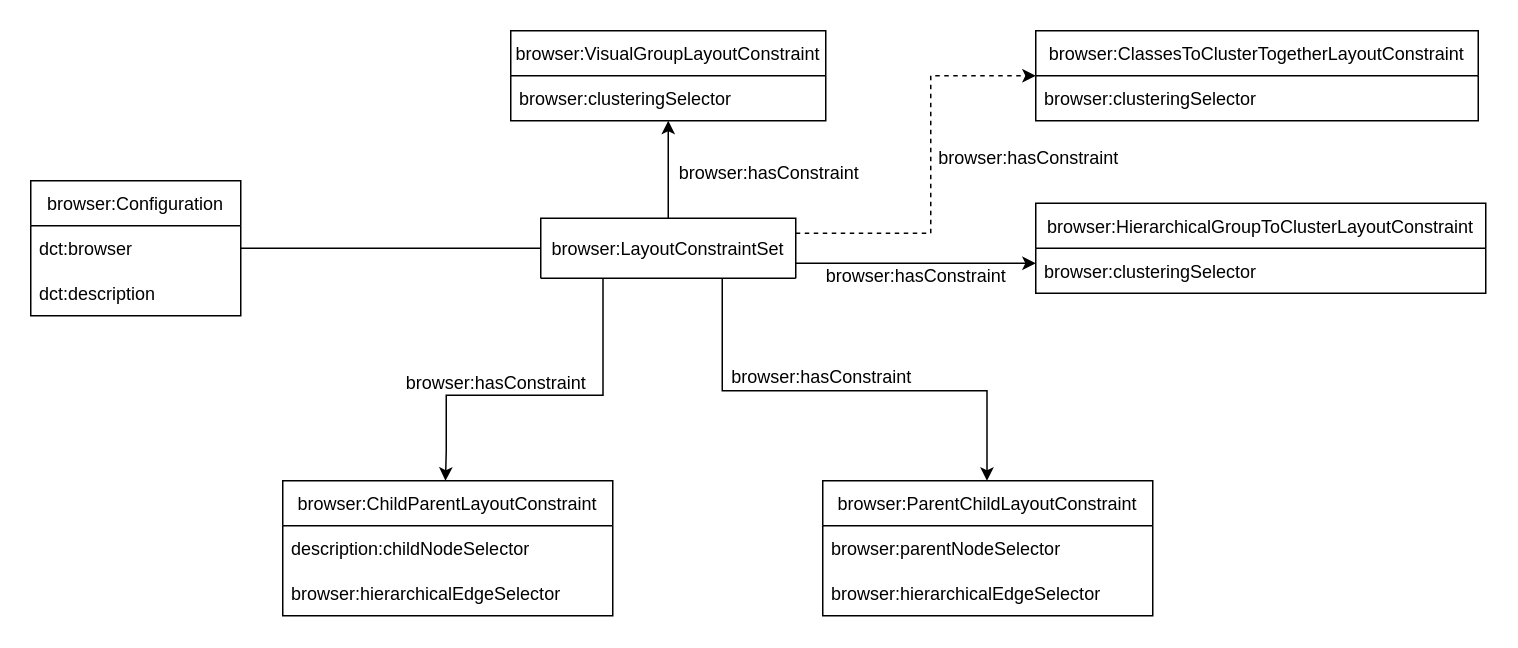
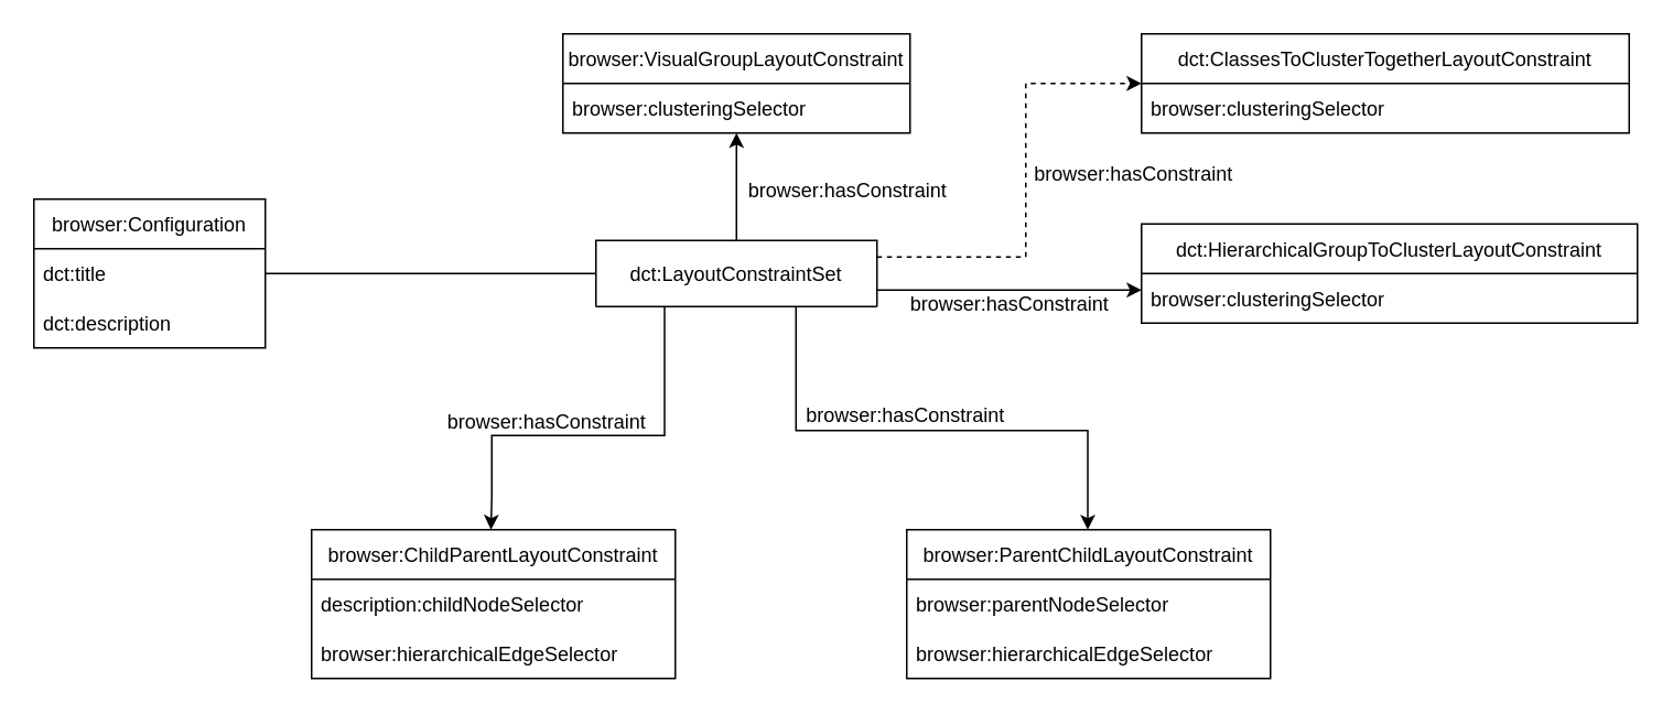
- <mxCell id="16" value="browser:ClassesToClusterTogetherLayoutConstraint" style="swimlane;fontStyle=0;childLayout=stackLayout;horizontal=1;startSize=30;horizontalStack=0;resizeParent=1;resizeParentMax=0;resizeLast=0;collapsible=1;marginBottom=0;" parent="1" vertex="1"><mxGeometry x="690" y="20" width="295" height="60" as="geometry" /></mxCell>
+ <mxCell id="16" value="dct:ClassesToClusterTogetherLayoutConstraint" style="swimlane;fontStyle=0;childLayout=stackLayout;horizontal=1;startSize=30;horizontalStack=0;resizeParent=1;resizeParentMax=0;resizeLast=0;collapsible=1;marginBottom=0;" parent="1" vertex="1"><mxGeometry x="690" y="20" width="295" height="60" as="geometry" /></mxCell>
- <mxCell id="13" value="browser:HierarchicalGroupToClusterLayoutConstraint" style="swimlane;fontStyle=0;childLayout=stackLayout;horizontal=1;startSize=30;horizontalStack=0;resizeParent=1;resizeParentMax=0;resizeLast=0;collapsible=1;marginBottom=0;" parent="1" vertex="1"><mxGeometry x="690" y="135" width="300" height="60" as="geometry" /></mxCell>
+ <mxCell id="13" value="dct:HierarchicalGroupToClusterLayoutConstraint" style="swimlane;fontStyle=0;childLayout=stackLayout;horizontal=1;startSize=30;horizontalStack=0;resizeParent=1;resizeParentMax=0;resizeLast=0;collapsible=1;marginBottom=0;" parent="1" vertex="1"><mxGeometry x="690" y="135" width="300" height="60" as="geometry" /></mxCell>
- <mxCell id="3" value="dct:browser" style="text;strokeColor=none;fillColor=none;align=left;verticalAlign=middle;spacingLeft=4;spacingRight=4;overflow=hidden;points=[[0,0.5],[1,0.5]];portConstraint=eastwest;rotatable=0;" parent="2" vertex="1"><mxGeometry y="30" width="140" height="30" as="geometry" /></mxCell>
+ <mxCell id="3" value="dct:title" style="text;strokeColor=none;fillColor=none;align=left;verticalAlign=middle;spacingLeft=4;spacingRight=4;overflow=hidden;points=[[0,0.5],[1,0.5]];portConstraint=eastwest;rotatable=0;" parent="2" vertex="1"><mxGeometry y="30" width="140" height="30" as="geometry" /></mxCell>
- <mxCell id="8" value="browser:LayoutConstraintSet" style="swimlane;fontStyle=0;childLayout=stackLayout;horizontal=1;startSize=60;horizontalStack=0;resizeParent=1;resizeParentMax=0;resizeLast=0;collapsible=1;marginBottom=0;" parent="1" vertex="1"><mxGeometry x="360" y="145" width="170" height="40" as="geometry"><mxRectangle x="290" y="120" width="200" height="30" as="alternateBounds" /></mxGeometry></mxCell>
+ <mxCell id="8" value="dct:LayoutConstraintSet" style="swimlane;fontStyle=0;childLayout=stackLayout;horizontal=1;startSize=60;horizontalStack=0;resizeParent=1;resizeParentMax=0;resizeLast=0;collapsible=1;marginBottom=0;" parent="1" vertex="1"><mxGeometry x="360" y="145" width="170" height="40" as="geometry"><mxRectangle x="290" y="120" width="200" height="30" as="alternateBounds" /></mxGeometry></mxCell>
